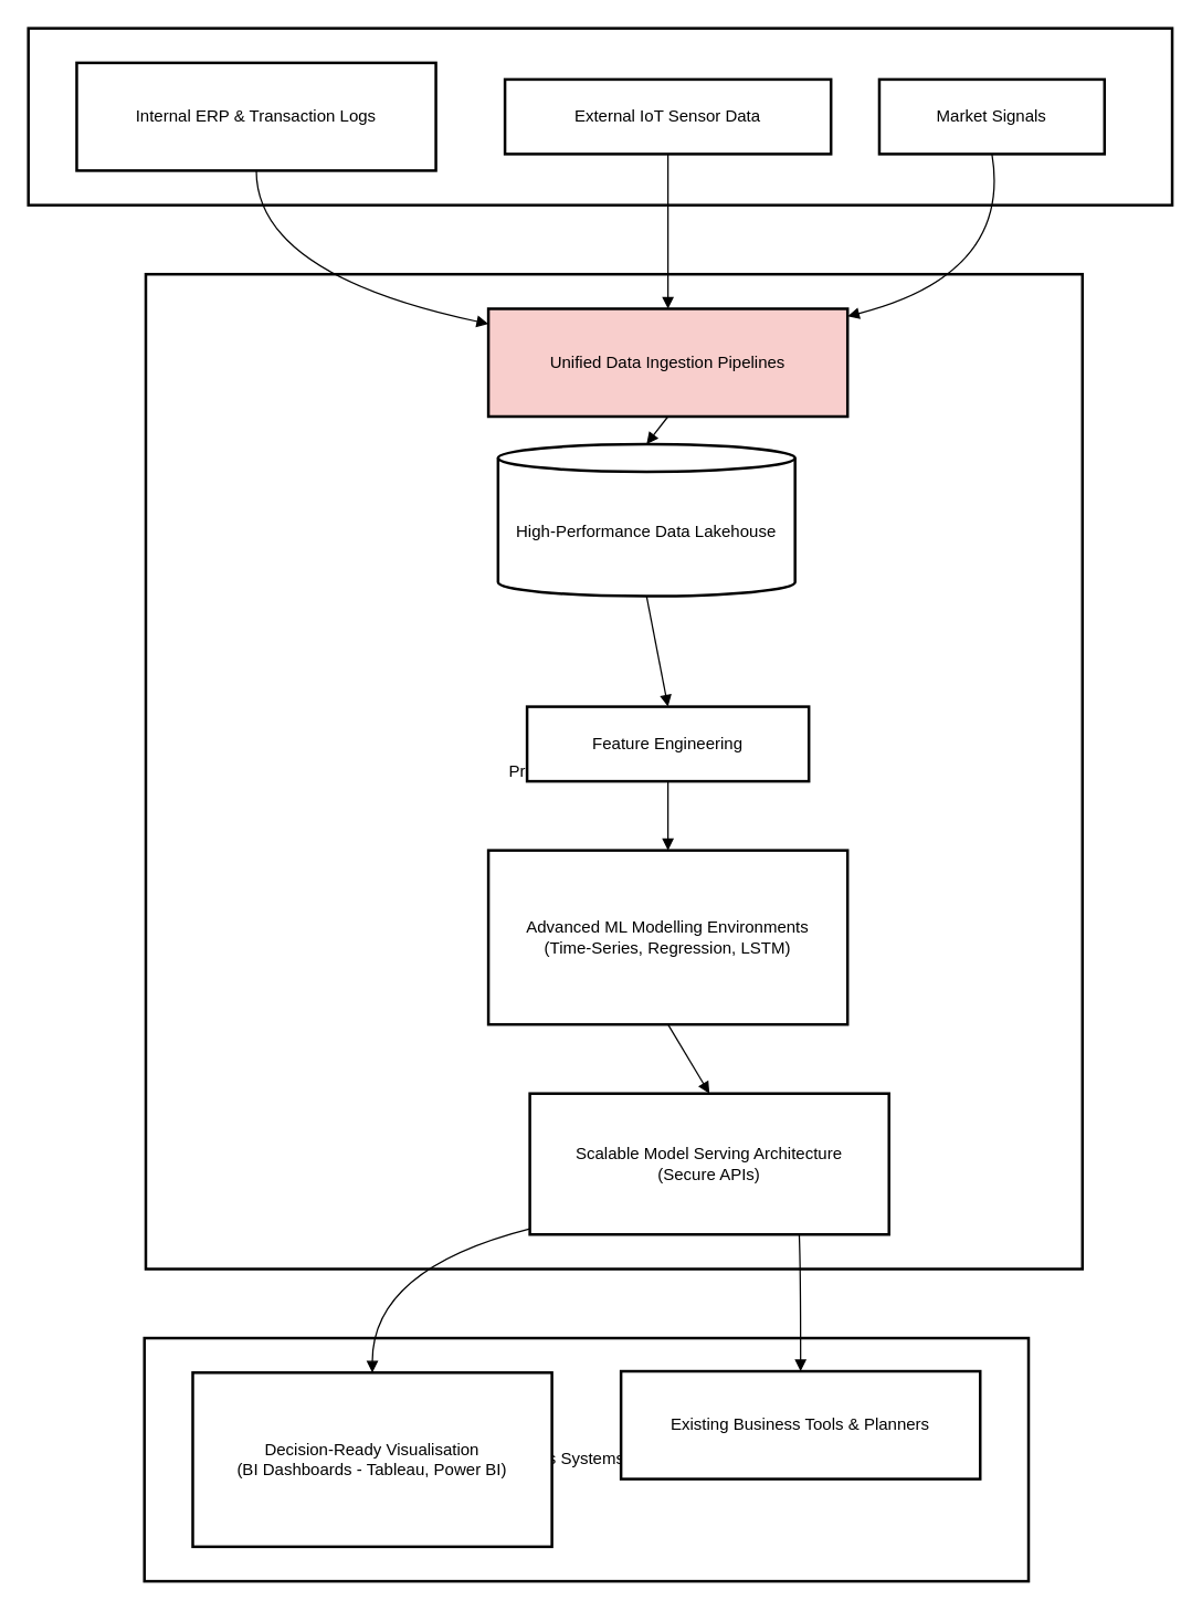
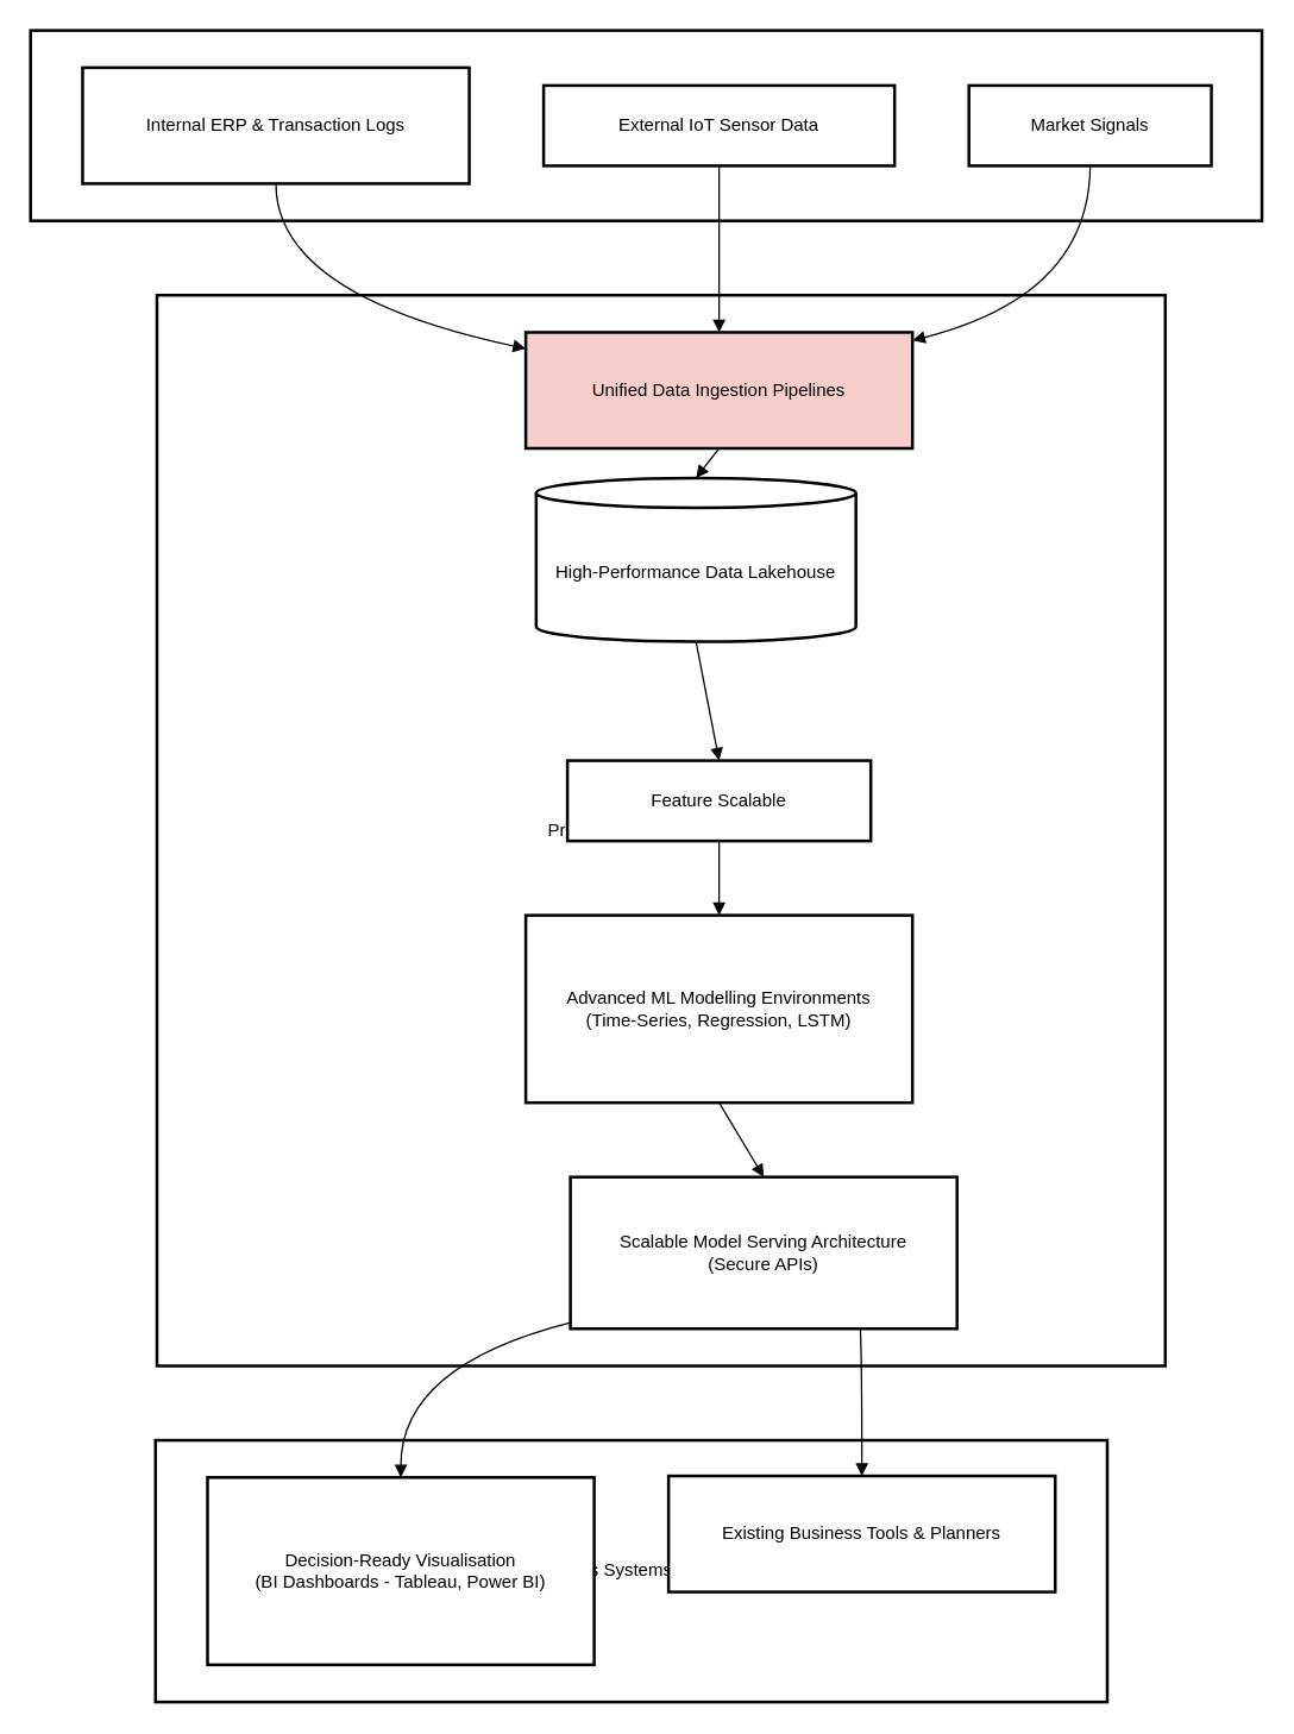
- <mxCell id="7" value="Market Signals" style="whiteSpace=wrap;strokeWidth=2;" vertex="1" parent="1"><mxGeometry x="636" y="57" width="163" height="54" as="geometry" /></mxCell>
+ <mxCell id="7" value="Market Signals" style="whiteSpace=wrap;strokeWidth=2;" vertex="1" parent="1"><mxGeometry x="651" y="57" width="163" height="54" as="geometry" /></mxCell>
- <mxCell id="10" value="Feature Engineering" style="whiteSpace=wrap;strokeWidth=2;" vertex="1" parent="1"><mxGeometry x="381" y="511" width="204" height="54" as="geometry" /></mxCell>
+ <mxCell id="10" value="Feature Scalable" style="whiteSpace=wrap;strokeWidth=2;" vertex="1" parent="1"><mxGeometry x="381" y="511" width="204" height="54" as="geometry" /></mxCell>
